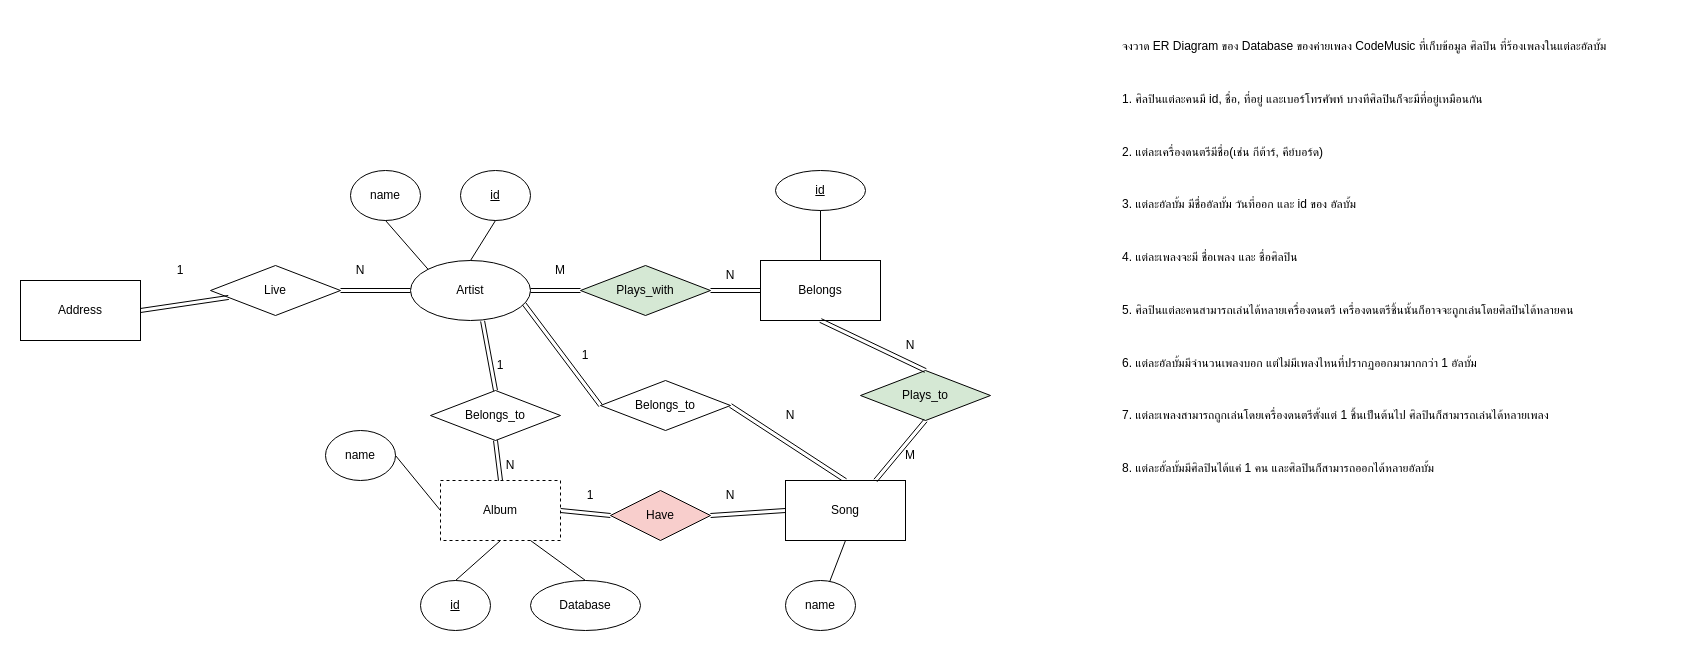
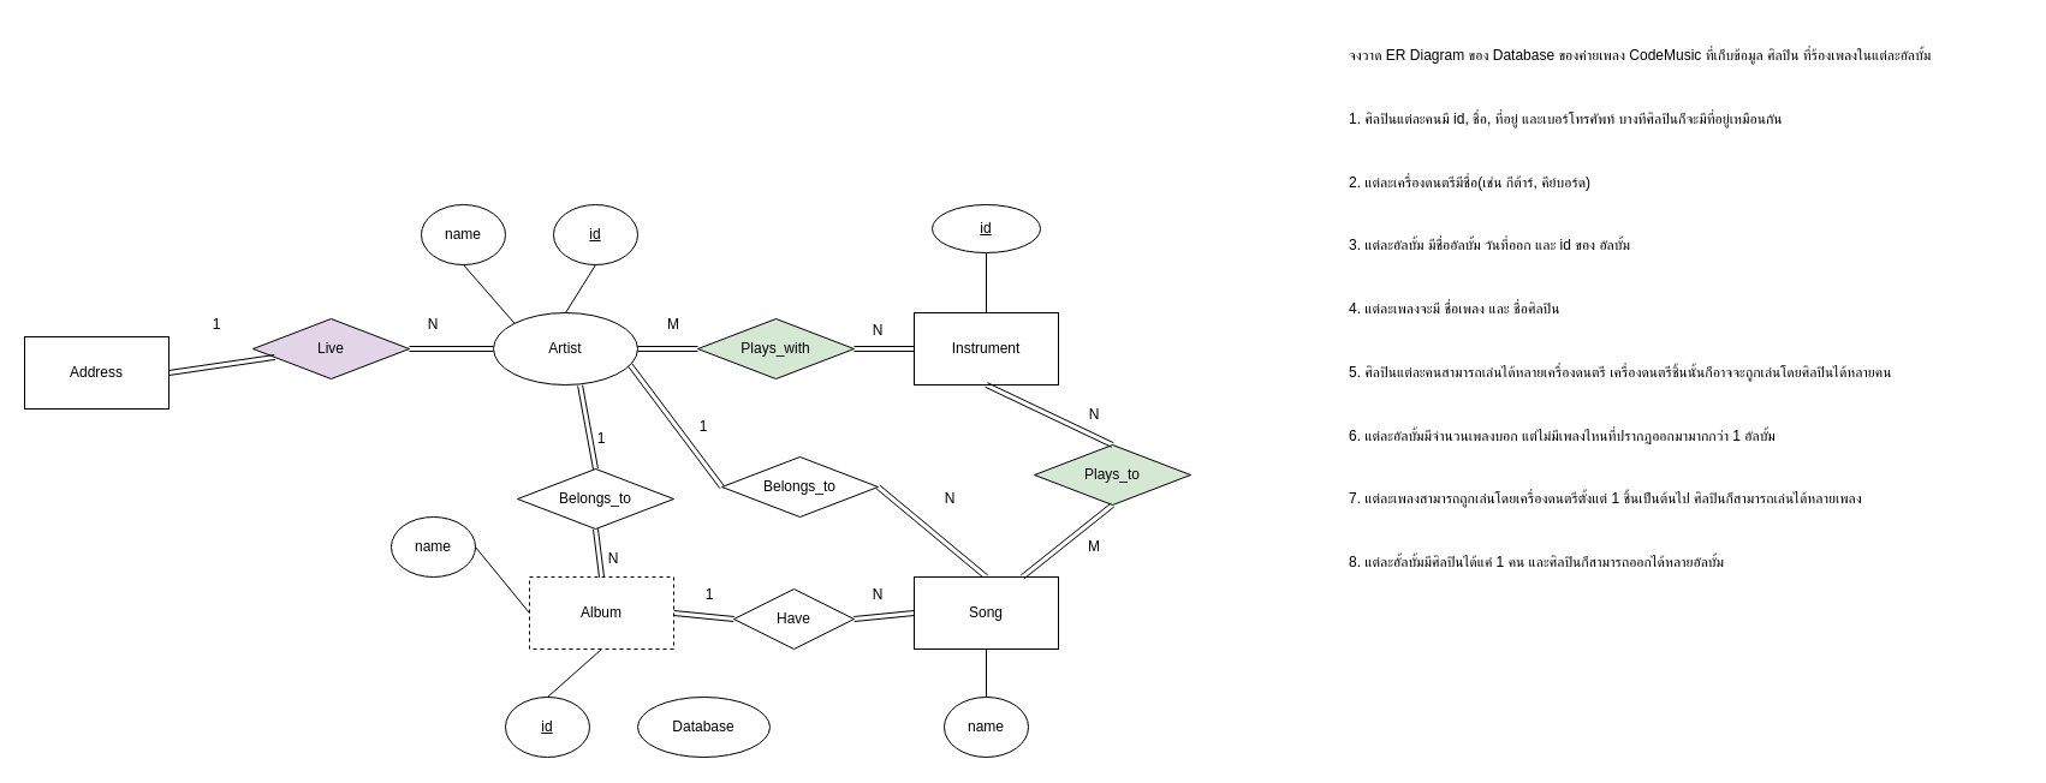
- <mxCell id="19" value="Live" style="rhombus;whiteSpace=wrap;html=1;" vertex="1" parent="1"><mxGeometry y="265" width="130" height="50" as="geometry" x="210" /></mxCell>
+ <mxCell id="19" value="Live" style="rhombus;whiteSpace=wrap;html=1;fillColor=#e1d5e7;" vertex="1" parent="1"><mxGeometry y="265" width="130" height="50" as="geometry" x="210" /></mxCell>
- <mxCell id="3" value="Belongs" style="rounded=0;whiteSpace=wrap;html=1;" parent="1" vertex="1"><mxGeometry x="760" y="260" width="120" height="60" as="geometry" /></mxCell>
+ <mxCell id="3" value="Instrument" style="rounded=0;whiteSpace=wrap;html=1;" parent="1" vertex="1"><mxGeometry x="760" y="260" width="120" height="60" as="geometry" /></mxCell>
- <mxCell id="16" value="Song" style="rounded=0;whiteSpace=wrap;html=1;" vertex="1" parent="1"><mxGeometry x="785" y="480" width="120" height="60" as="geometry" /></mxCell>
+ <mxCell id="16" value="Song" style="rounded=0;whiteSpace=wrap;html=1;" vertex="1" parent="1"><mxGeometry x="760" y="480" width="120" height="60" as="geometry" /></mxCell>
- <mxCell id="35" value="Have" style="rhombus;whiteSpace=wrap;html=1;fillColor=#f8cecc;" vertex="1" parent="1"><mxGeometry x="610" y="490" width="100" height="50" as="geometry" /></mxCell>
+ <mxCell id="35" value="Have" style="rhombus;whiteSpace=wrap;html=1;" vertex="1" parent="1"><mxGeometry x="610" y="490" width="100" height="50" as="geometry" /></mxCell>
- <mxCell id="34" value="" style="endArrow=none;html=1;exitX=0.75;exitY=1;exitDx=0;exitDy=0;entryX=0.5;entryY=0;entryDx=0;entryDy=0;" edge="1" parent="1" source="13" target="33"><mxGeometry width="50" height="50" relative="1" as="geometry"><mxPoint x="510" y="520" as="sourcePoint" /><mxPoint x="560" y="470" as="targetPoint" /></mxGeometry></mxCell>
